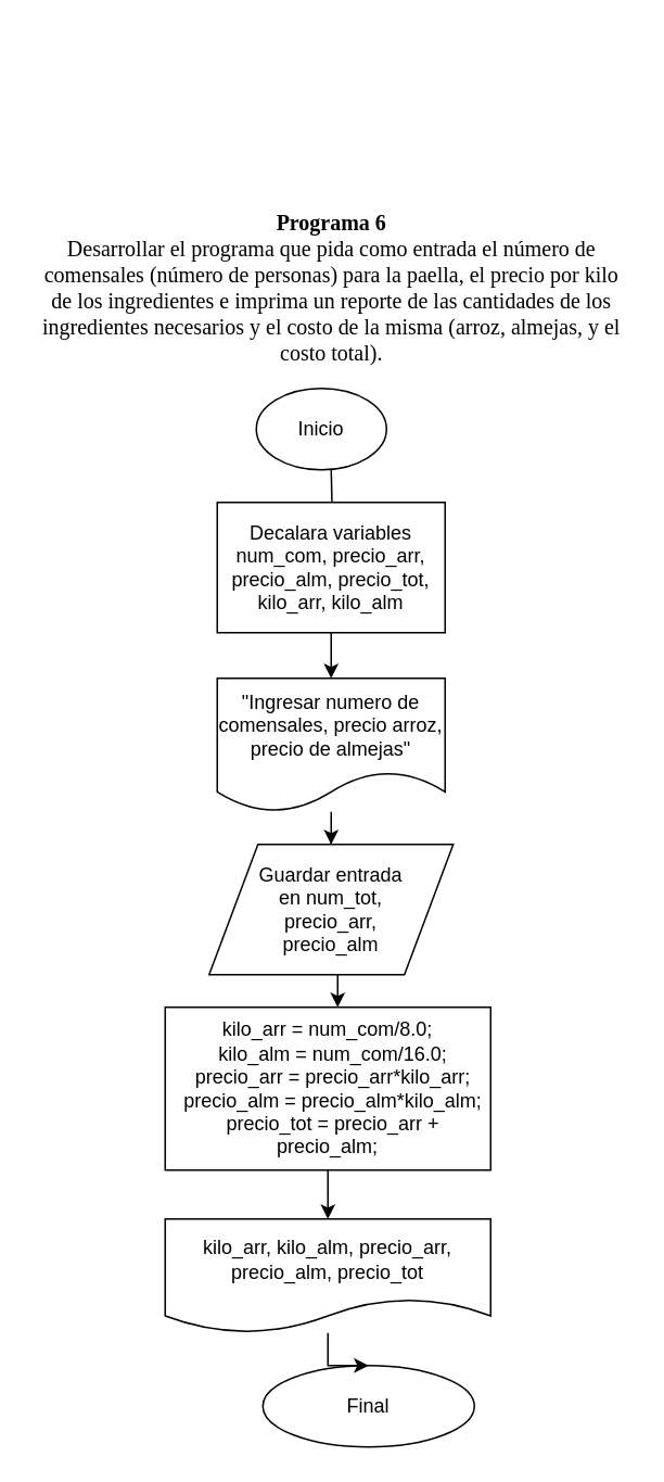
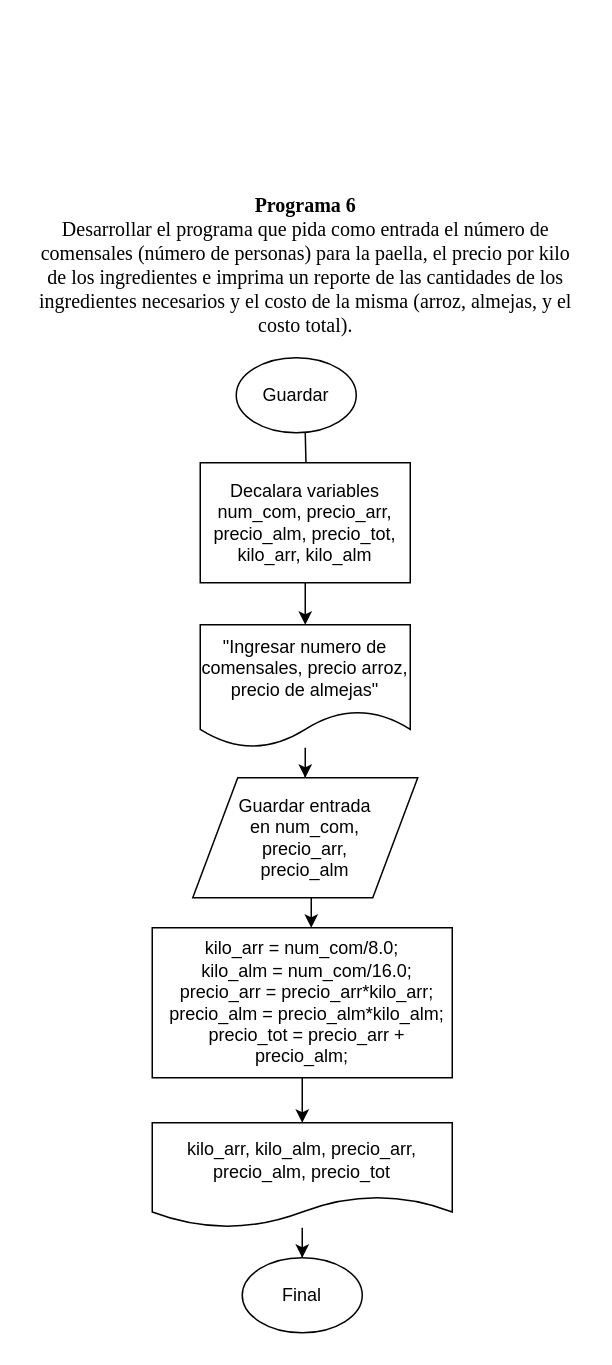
- <mxCell id="3" value="Inicio" style="ellipse;whiteSpace=wrap;html=1;" vertex="1" parent="1"><mxGeometry x="157" y="120" width="80" height="50" as="geometry" /></mxCell>
+ <mxCell id="3" value="Guardar" style="ellipse;whiteSpace=wrap;html=1;" vertex="1" parent="1"><mxGeometry x="157" y="120" width="80" height="50" as="geometry" /></mxCell>
- <mxCell id="6" value="&lt;div&gt;Guardar entrada &lt;br&gt;&lt;/div&gt;&lt;div&gt;en num_tot, &lt;br&gt;&lt;/div&gt;&lt;div&gt;precio_arr, &lt;br&gt;&lt;/div&gt;&lt;div&gt;precio_alm&lt;br&gt;&lt;/div&gt;" style="shape=parallelogram;perimeter=parallelogramPerimeter;whiteSpace=wrap;html=1;" vertex="1" parent="1"><mxGeometry x="128" y="400" width="150" height="80" as="geometry" /></mxCell>
+ <mxCell id="6" value="&lt;div&gt;Guardar entrada &lt;br&gt;&lt;/div&gt;&lt;div&gt;en num_com, &lt;br&gt;&lt;/div&gt;&lt;div&gt;precio_arr, &lt;br&gt;&lt;/div&gt;&lt;div&gt;precio_alm&lt;br&gt;&lt;/div&gt;" style="shape=parallelogram;perimeter=parallelogramPerimeter;whiteSpace=wrap;html=1;" vertex="1" parent="1"><mxGeometry x="128" y="400" width="150" height="80" as="geometry" /></mxCell>
- <mxCell id="4" value="Final" style="ellipse;whiteSpace=wrap;html=1;" vertex="1" parent="1"><mxGeometry x="161" y="720" width="130" height="50" as="geometry" /></mxCell>
+ <mxCell id="4" value="Final" style="ellipse;whiteSpace=wrap;html=1;" vertex="1" parent="1"><mxGeometry x="161" y="720" width="80" height="50" as="geometry" /></mxCell>
